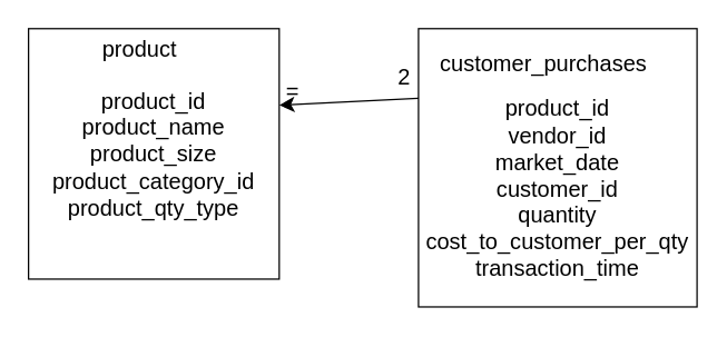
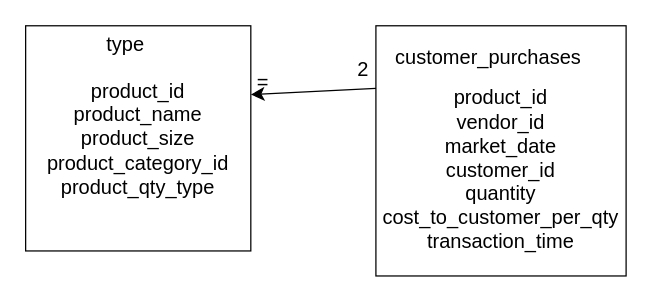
- <mxCell id="5" value="product" style="text;strokeColor=none;fillColor=none;html=1;align=center;verticalAlign=middle;whiteSpace=wrap;rounded=0;fontSize=16;" vertex="1" parent="1"><mxGeometry x="70" y="20" width="60" height="30" as="geometry" /></mxCell>
+ <mxCell id="5" value="type" style="text;strokeColor=none;fillColor=none;html=1;align=center;verticalAlign=middle;whiteSpace=wrap;rounded=0;fontSize=16;" vertex="1" parent="1"><mxGeometry x="70" y="20" width="60" height="30" as="geometry" /></mxCell>
